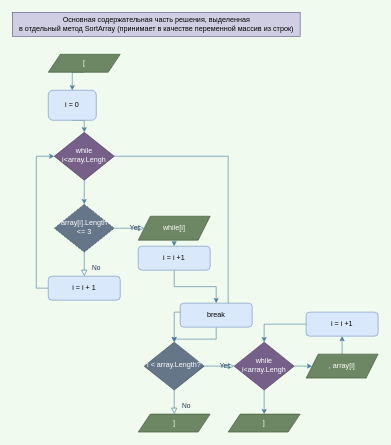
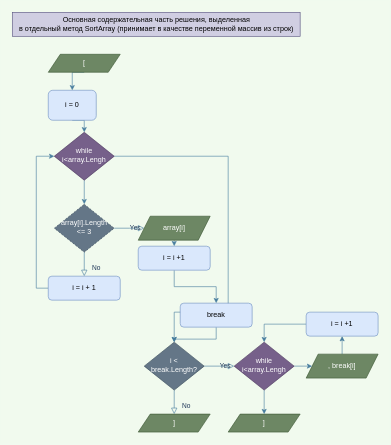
- <mxCell id="16" value="while[i]" style="shape=parallelogram;perimeter=parallelogramPerimeter;whiteSpace=wrap;html=1;fixedSize=1;fillColor=#6d8764;strokeColor=#3A5431;fontColor=#ffffff;" vertex="1" parent="1"><mxGeometry x="230" y="360" width="120" height="40" as="geometry" /></mxCell>
+ <mxCell id="16" value="array[i]" style="shape=parallelogram;perimeter=parallelogramPerimeter;whiteSpace=wrap;html=1;fixedSize=1;fillColor=#6d8764;strokeColor=#3A5431;fontColor=#ffffff;" vertex="1" parent="1"><mxGeometry x="230" y="360" width="120" height="40" as="geometry" /></mxCell>
- <mxCell id="23" value="i &amp;lt; array.Length?" style="rhombus;whiteSpace=wrap;html=1;shadow=0;fontFamily=Helvetica;fontSize=12;align=center;strokeWidth=1;spacing=6;spacingTop=-4;fillColor=#647687;strokeColor=#314354;fontColor=#ffffff;" vertex="1" parent="1"><mxGeometry x="240" y="570" width="100" height="80" as="geometry" /></mxCell>
+ <mxCell id="23" value="i &amp;lt; break.Length?" style="rhombus;whiteSpace=wrap;html=1;shadow=0;fontFamily=Helvetica;fontSize=12;align=center;strokeWidth=1;spacing=6;spacingTop=-4;fillColor=#647687;strokeColor=#314354;fontColor=#ffffff;" vertex="1" parent="1"><mxGeometry x="240" y="570" width="100" height="80" as="geometry" /></mxCell>
- <mxCell id="25" value=", array[i]" style="shape=parallelogram;perimeter=parallelogramPerimeter;whiteSpace=wrap;html=1;fixedSize=1;fillColor=#6d8764;strokeColor=#3A5431;fontColor=#ffffff;" vertex="1" parent="1"><mxGeometry x="510" y="590" width="120" height="40" as="geometry" /></mxCell>
+ <mxCell id="25" value=", break[i]" style="shape=parallelogram;perimeter=parallelogramPerimeter;whiteSpace=wrap;html=1;fixedSize=1;fillColor=#6d8764;strokeColor=#3A5431;fontColor=#ffffff;" vertex="1" parent="1"><mxGeometry x="510" y="590" width="120" height="40" as="geometry" /></mxCell>
